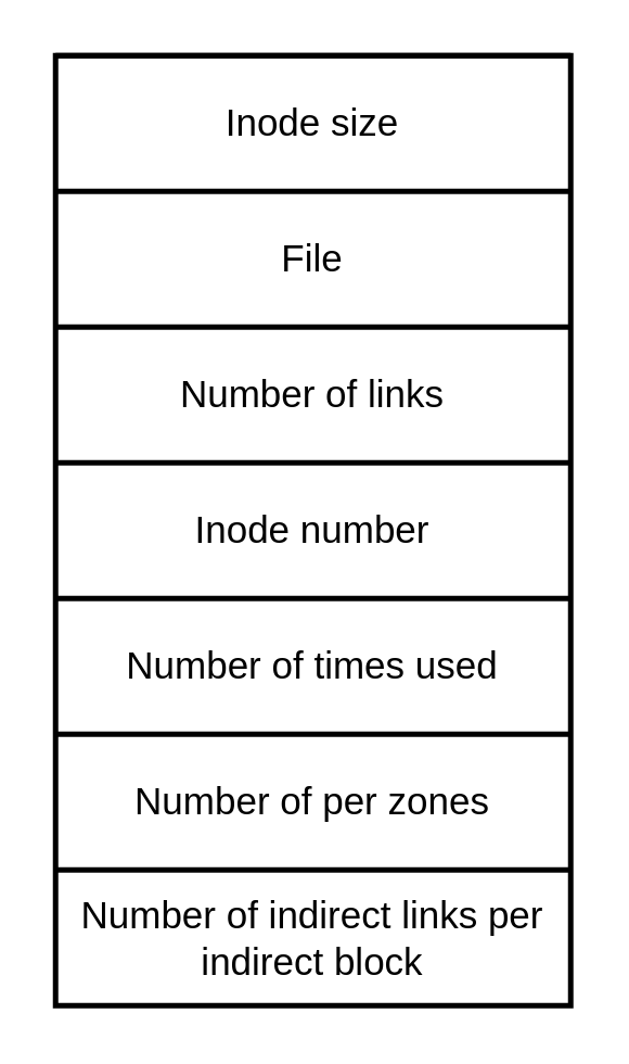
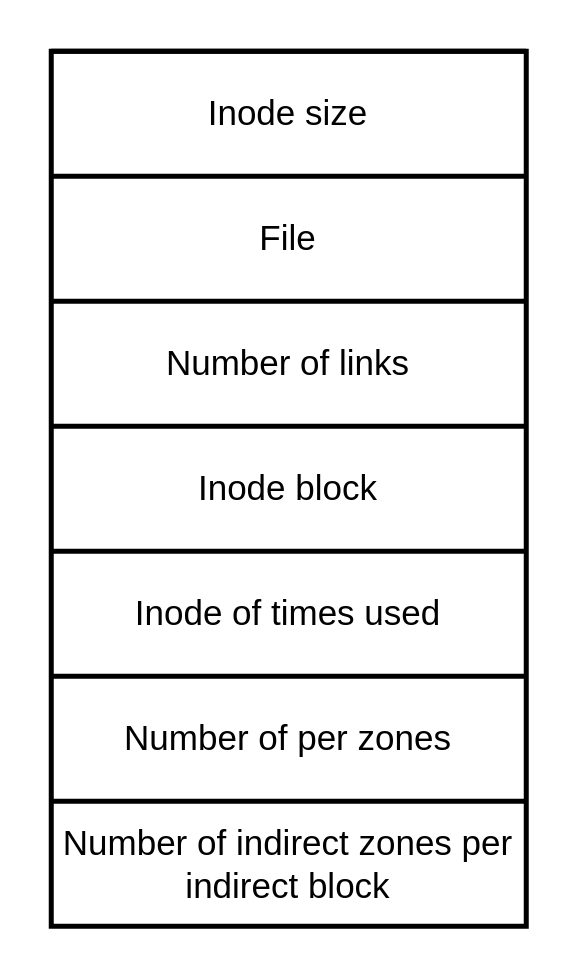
- <mxCell id="9" value="&lt;font style=&quot;font-size: 14px&quot;&gt;Inode number&lt;/font&gt;" style="text;html=1;strokeColor=none;fillColor=none;align=center;verticalAlign=middle;whiteSpace=wrap;rounded=0;container=0;strokeWidth=2;" parent="1" vertex="1"><mxGeometry x="20" y="170" width="190" height="50" as="geometry" /></mxCell>
+ <mxCell id="9" value="&lt;font style=&quot;font-size: 14px&quot;&gt;Inode block&lt;/font&gt;" style="text;html=1;strokeColor=none;fillColor=none;align=center;verticalAlign=middle;whiteSpace=wrap;rounded=0;container=0;strokeWidth=2;" parent="1" vertex="1"><mxGeometry x="20" y="170" width="190" height="50" as="geometry" /></mxCell>
- <mxCell id="7" value="&lt;font style=&quot;font-size: 14px&quot;&gt;Number of times used&lt;/font&gt;" style="text;html=1;strokeColor=none;fillColor=none;align=center;verticalAlign=middle;whiteSpace=wrap;rounded=0;container=0;strokeWidth=2;" parent="1" vertex="1"><mxGeometry x="20" y="220" width="190" height="50" as="geometry" /></mxCell>
+ <mxCell id="7" value="&lt;font style=&quot;font-size: 14px&quot;&gt;Inode of times used&lt;/font&gt;" style="text;html=1;strokeColor=none;fillColor=none;align=center;verticalAlign=middle;whiteSpace=wrap;rounded=0;container=0;strokeWidth=2;" parent="1" vertex="1"><mxGeometry x="20" y="220" width="190" height="50" as="geometry" /></mxCell>
- <mxCell id="3" value="&lt;font style=&quot;font-size: 14px&quot;&gt;Number of indirect links per indirect block&lt;/font&gt;" style="text;html=1;strokeColor=none;fillColor=none;align=center;verticalAlign=middle;whiteSpace=wrap;rounded=0;container=0;strokeWidth=2;" parent="1" vertex="1"><mxGeometry x="20" y="320" width="190" height="50" as="geometry" /></mxCell>
+ <mxCell id="3" value="&lt;font style=&quot;font-size: 14px&quot;&gt;Number of indirect zones per indirect block&lt;/font&gt;" style="text;html=1;strokeColor=none;fillColor=none;align=center;verticalAlign=middle;whiteSpace=wrap;rounded=0;container=0;strokeWidth=2;" parent="1" vertex="1"><mxGeometry x="20" y="320" width="190" height="50" as="geometry" /></mxCell>
